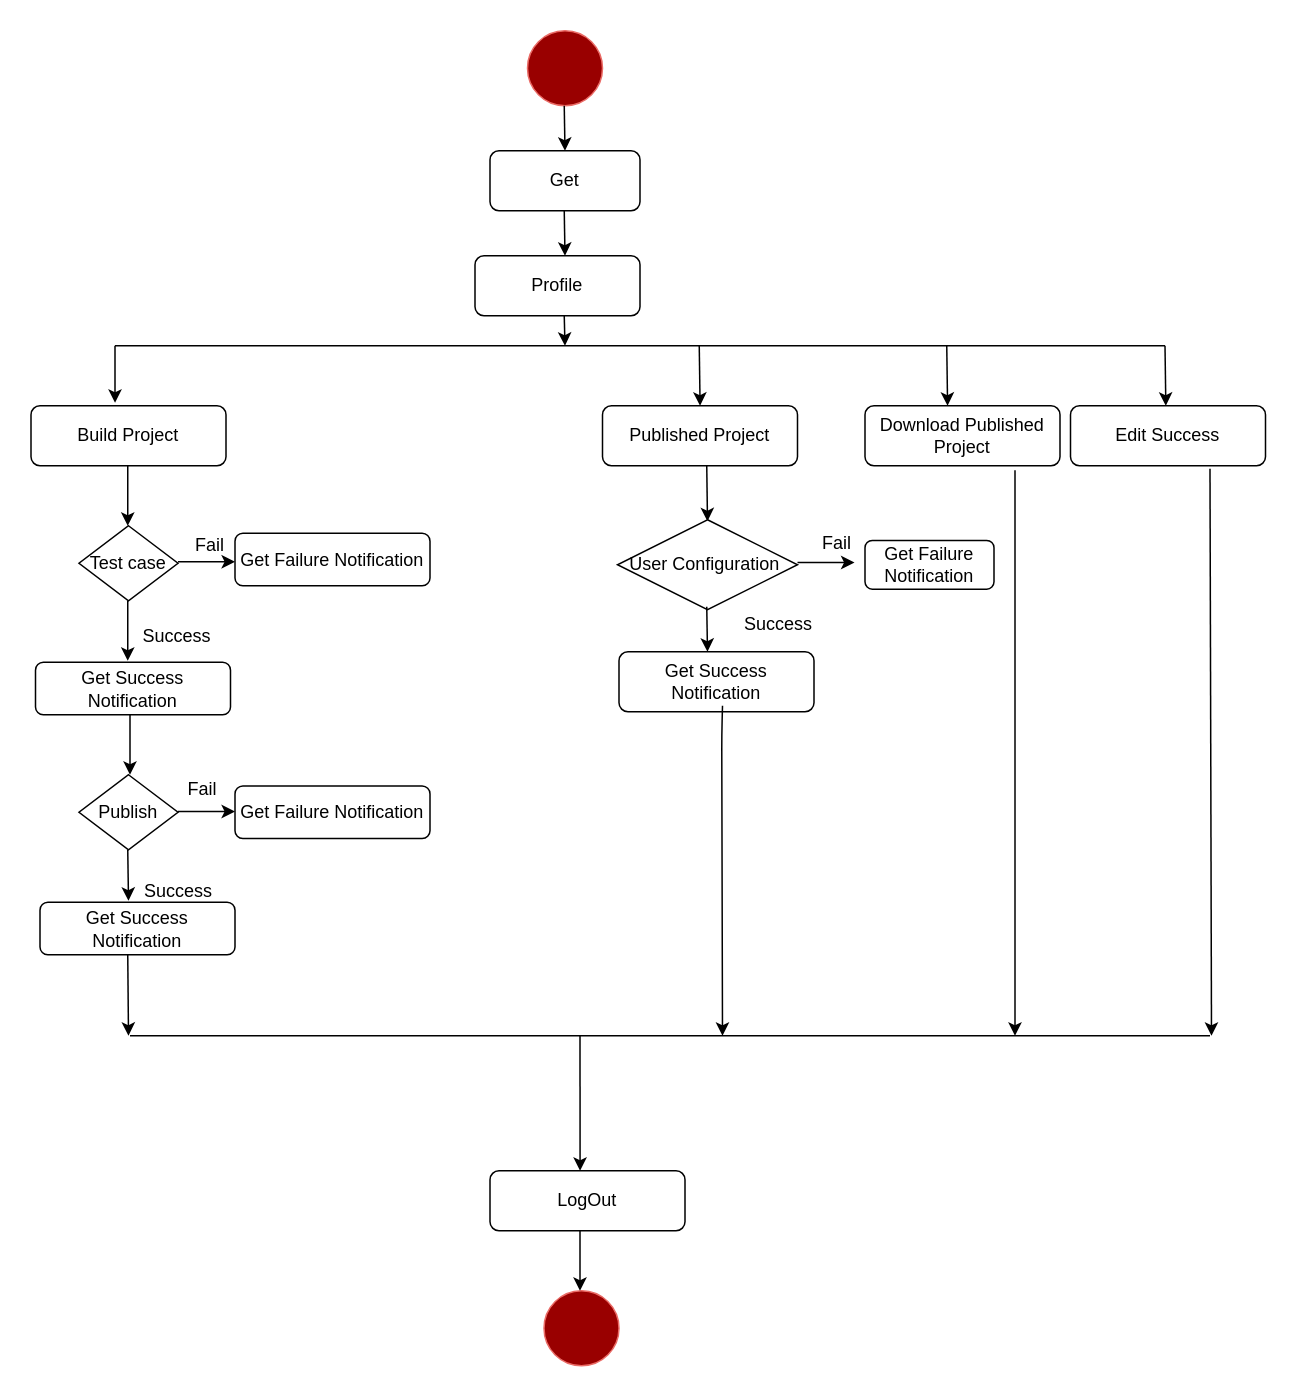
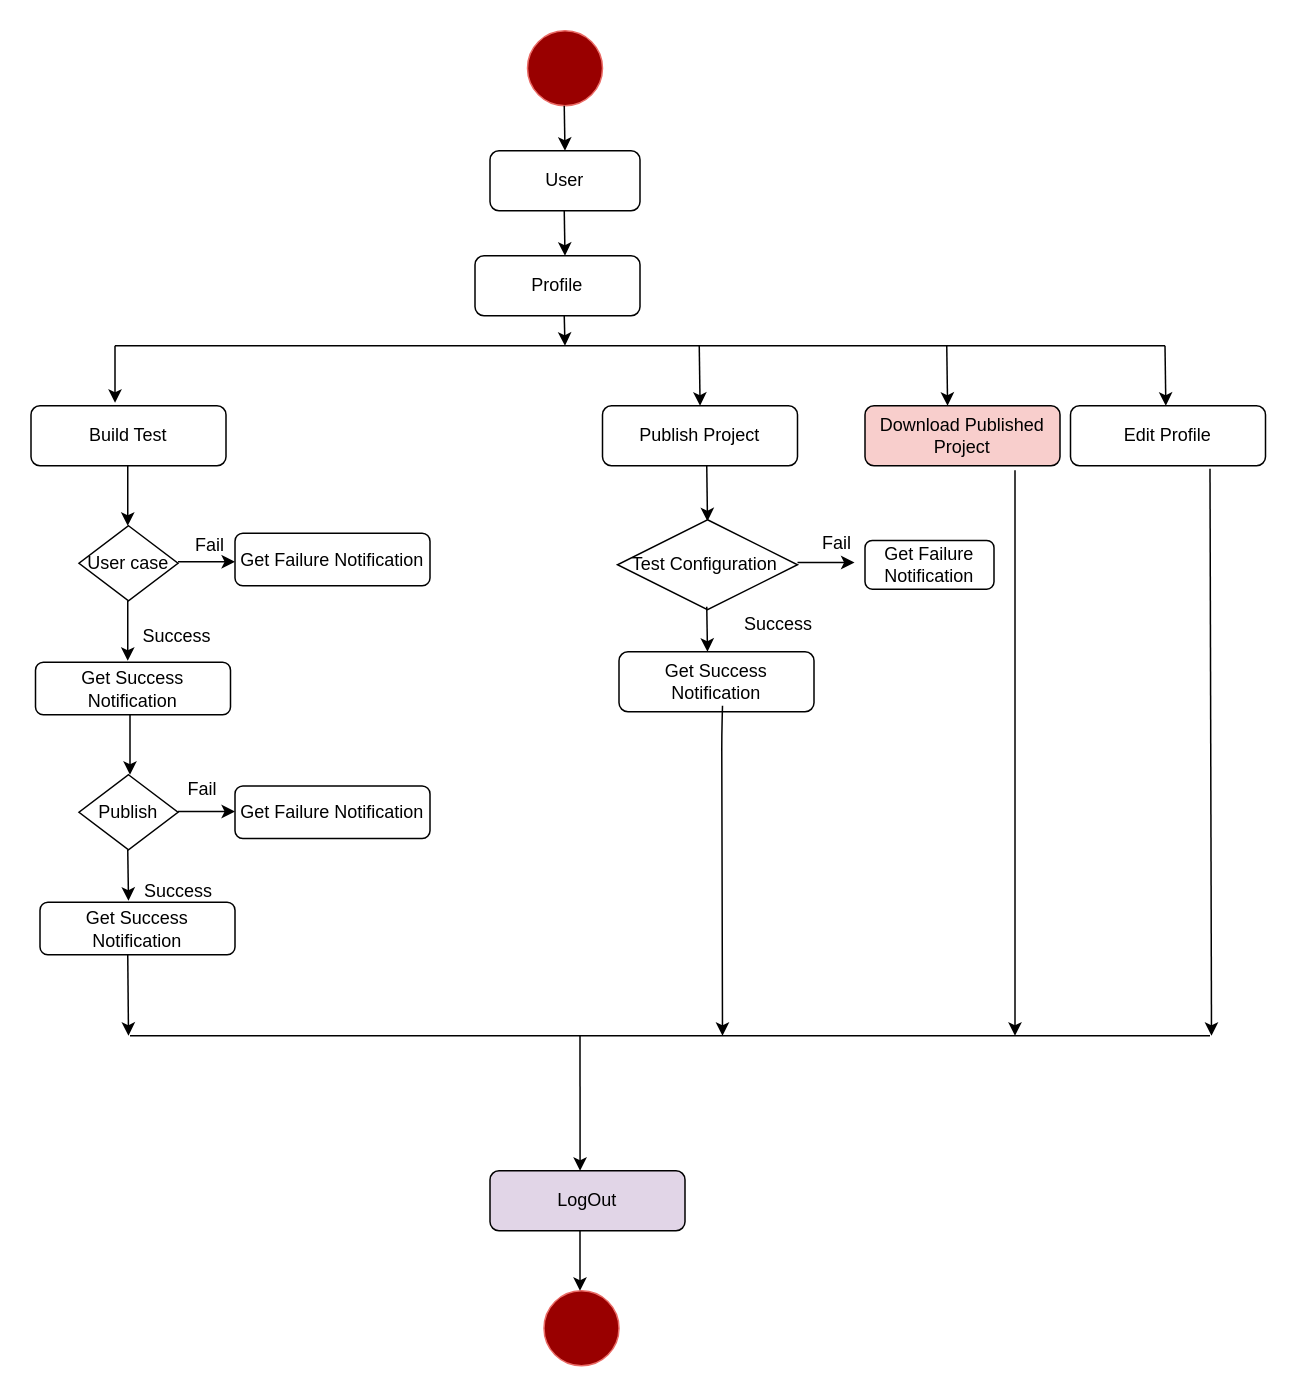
- <mxCell id="2" value="Get" style="rounded=1;whiteSpace=wrap;html=1;" vertex="1" parent="1"><mxGeometry x="326" y="100" width="100" height="40" as="geometry" /></mxCell>
+ <mxCell id="2" value="User" style="rounded=1;whiteSpace=wrap;html=1;" vertex="1" parent="1"><mxGeometry x="326" y="100" width="100" height="40" as="geometry" /></mxCell>
- <mxCell id="6" value="Build Project" style="rounded=1;whiteSpace=wrap;html=1;" vertex="1" parent="1"><mxGeometry x="20" y="270" width="130" height="40" as="geometry" /></mxCell>
+ <mxCell id="6" value="Build Test" style="rounded=1;whiteSpace=wrap;html=1;" vertex="1" parent="1"><mxGeometry x="20" y="270" width="130" height="40" as="geometry" /></mxCell>
- <mxCell id="21" value="Published Project" style="rounded=1;whiteSpace=wrap;html=1;" vertex="1" parent="1"><mxGeometry x="401" y="270" width="130" height="40" as="geometry" /></mxCell>
+ <mxCell id="21" value="Publish Project" style="rounded=1;whiteSpace=wrap;html=1;" vertex="1" parent="1"><mxGeometry x="401" y="270" width="130" height="40" as="geometry" /></mxCell>
- <mxCell id="5" value="&lt;span style=&quot;white-space: normal&quot;&gt;Download Published Project&lt;/span&gt;" style="rounded=1;whiteSpace=wrap;html=1;" vertex="1" parent="1"><mxGeometry x="576" y="270" width="130" height="40" as="geometry" /></mxCell>
+ <mxCell id="5" value="&lt;span style=&quot;white-space: normal&quot;&gt;Download Published Project&lt;/span&gt;" style="rounded=1;whiteSpace=wrap;html=1;fillColor=#f8cecc;" vertex="1" parent="1"><mxGeometry x="576" y="270" width="130" height="40" as="geometry" /></mxCell>
- <mxCell id="4" value="Edit Success" style="rounded=1;whiteSpace=wrap;html=1;" vertex="1" parent="1"><mxGeometry x="713" y="270" width="130" height="40" as="geometry" /></mxCell>
+ <mxCell id="4" value="Edit Profile" style="rounded=1;whiteSpace=wrap;html=1;" vertex="1" parent="1"><mxGeometry x="713" y="270" width="130" height="40" as="geometry" /></mxCell>
- <mxCell id="23" value="Test case" style="rhombus;whiteSpace=wrap;html=1;" vertex="1" parent="1"><mxGeometry x="52" y="350" width="66" height="50" as="geometry" /></mxCell>
+ <mxCell id="23" value="User case" style="rhombus;whiteSpace=wrap;html=1;" vertex="1" parent="1"><mxGeometry x="52" y="350" width="66" height="50" as="geometry" /></mxCell>
- <mxCell id="39" value="User Configuration&amp;nbsp;" style="rhombus;whiteSpace=wrap;html=1;" vertex="1" parent="1"><mxGeometry x="411" y="346" width="120" height="60" as="geometry" /></mxCell>
+ <mxCell id="39" value="Test Configuration&amp;nbsp;" style="rhombus;whiteSpace=wrap;html=1;" vertex="1" parent="1"><mxGeometry x="411" y="346" width="120" height="60" as="geometry" /></mxCell>
- <mxCell id="8" value="LogOut" style="rounded=1;whiteSpace=wrap;html=1;" vertex="1" parent="1"><mxGeometry x="326" y="780" width="130" height="40" as="geometry" /></mxCell>
+ <mxCell id="8" value="LogOut" style="rounded=1;whiteSpace=wrap;html=1;fillColor=#e1d5e7;" vertex="1" parent="1"><mxGeometry x="326" y="780" width="130" height="40" as="geometry" /></mxCell>
